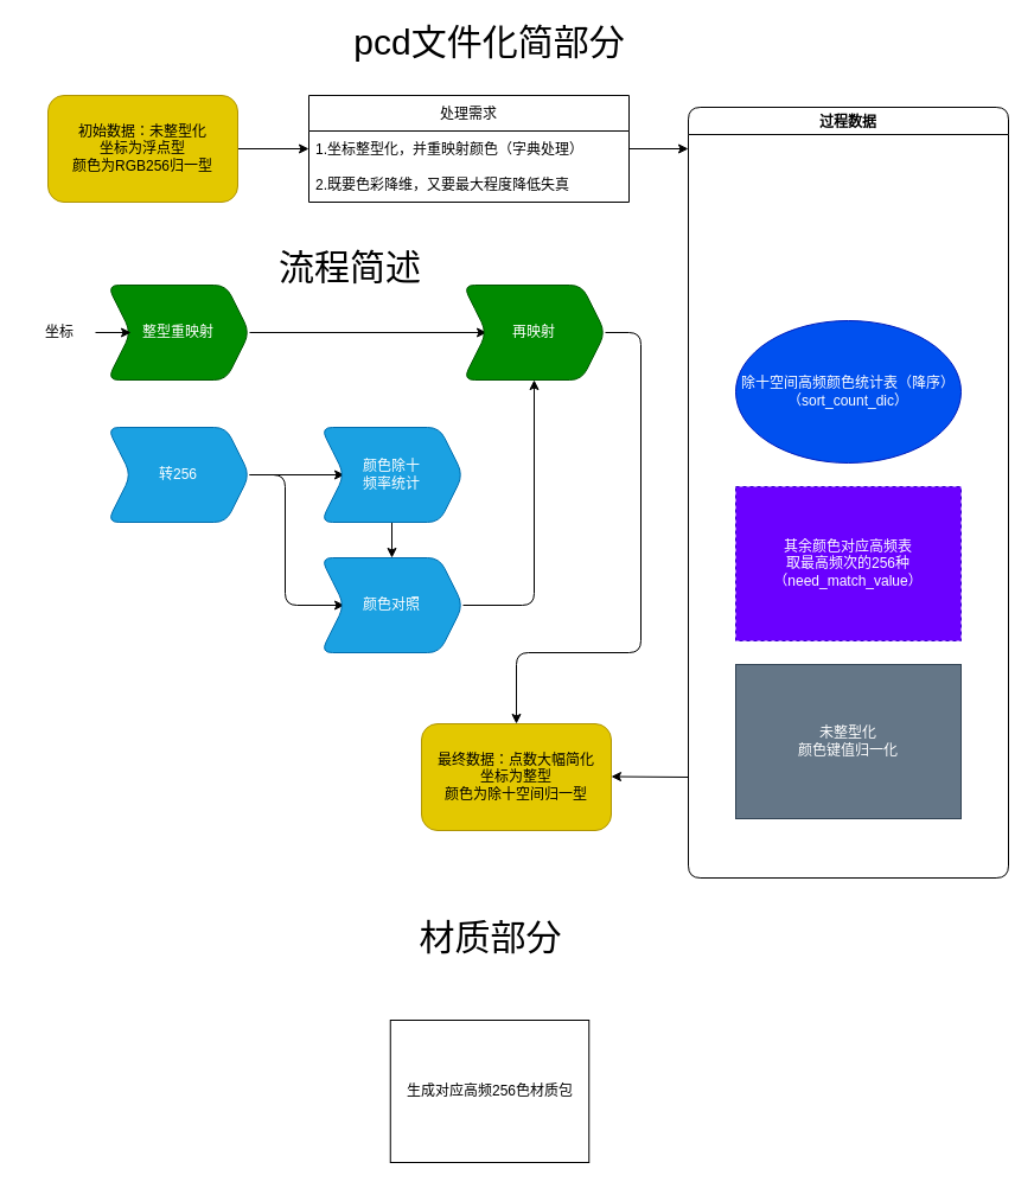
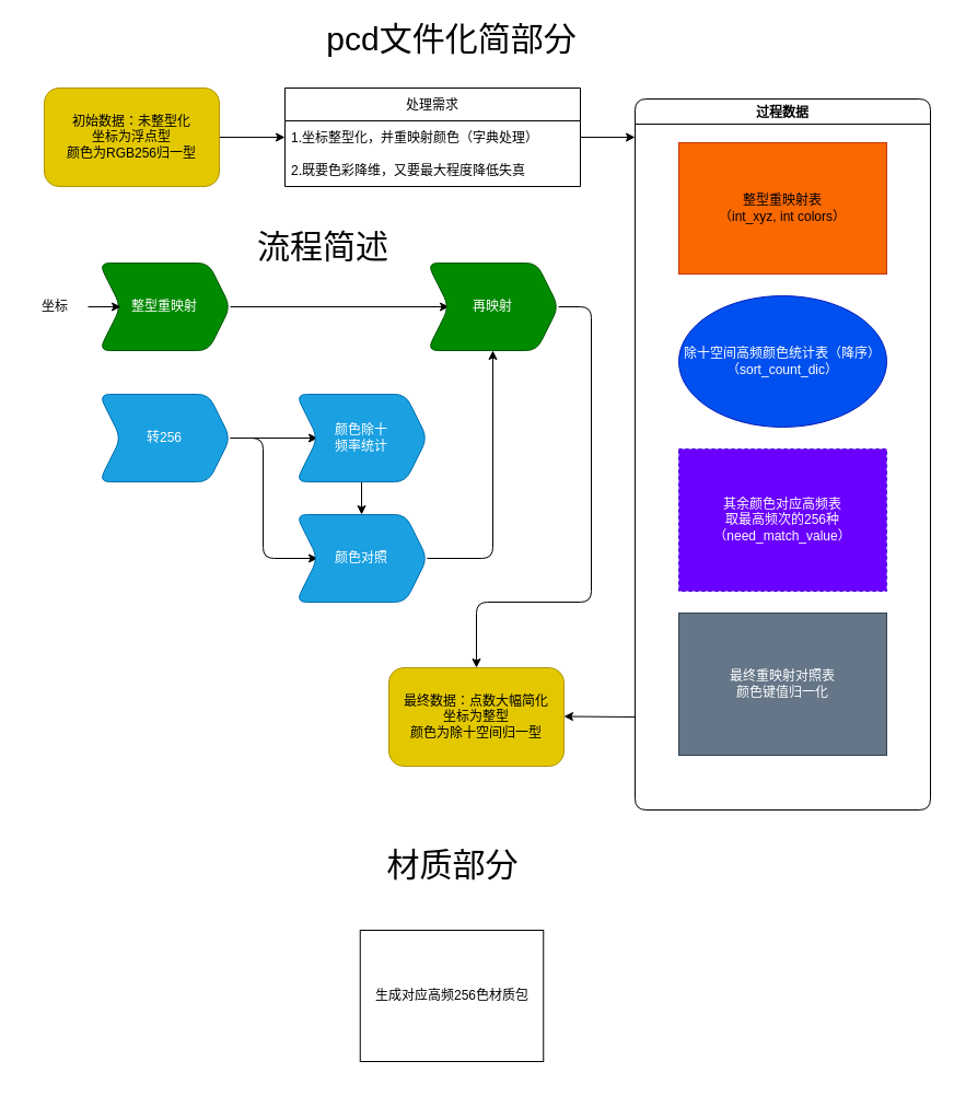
+ <mxCell id="11" value="整型重映射表&lt;br&gt;（int_xyz, int colors）" style="rounded=0;whiteSpace=wrap;html=1;fillColor=#fa6800;fontColor=#000000;strokeColor=#C73500;" parent="8" vertex="1"><mxGeometry x="40" y="40" width="190" height="120" as="geometry" /></mxCell>
- <mxCell id="12" value="未整型化&lt;br&gt;颜色键值归一化" style="rounded=0;whiteSpace=wrap;html=1;fillColor=#647687;fontColor=#ffffff;strokeColor=#314354;" parent="8" vertex="1"><mxGeometry x="40" y="470" width="190" height="130" as="geometry" /></mxCell>
+ <mxCell id="12" value="最终重映射对照表&lt;br&gt;颜色键值归一化" style="rounded=0;whiteSpace=wrap;html=1;fillColor=#647687;fontColor=#ffffff;strokeColor=#314354;" parent="8" vertex="1"><mxGeometry x="40" y="470" width="190" height="130" as="geometry" /></mxCell>
- <mxCell id="31" value="生成对应高频256色材质包" style="whiteSpace=wrap;html=1;" vertex="1" parent="1"><mxGeometry x="328.75" y="860" width="167.5" height="120" as="geometry" /></mxCell>
+ <mxCell id="31" value="生成对应高频256色材质包" style="whiteSpace=wrap;html=1;" vertex="1" parent="1"><mxGeometry x="328.75" y="850" width="167.5" height="120" as="geometry" /></mxCell>
